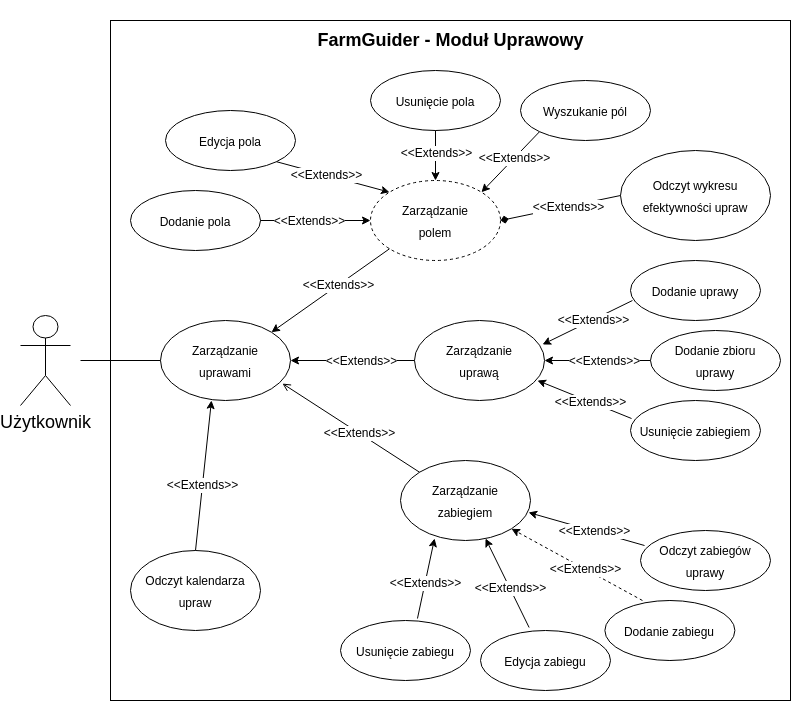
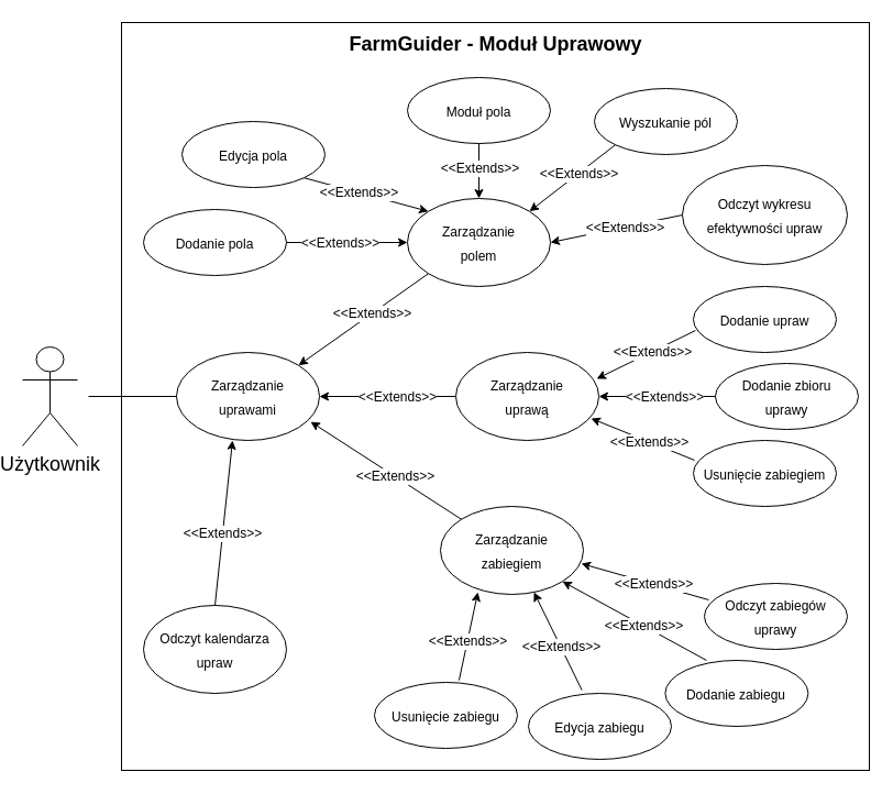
- <mxCell id="21" value="&lt;div&gt;&lt;font style=&quot;font-size: 12px;&quot;&gt;Usunięcie pola&lt;/font&gt;&lt;/div&gt;" style="ellipse;whiteSpace=wrap;html=1;fontSize=18;" vertex="1" parent="1"><mxGeometry x="370" y="70" width="130" height="60" as="geometry" /></mxCell>
+ <mxCell id="21" value="&lt;div&gt;&lt;font style=&quot;font-size: 12px;&quot;&gt;Moduł pola&lt;/font&gt;&lt;/div&gt;" style="ellipse;whiteSpace=wrap;html=1;fontSize=18;" vertex="1" parent="1"><mxGeometry x="370" y="70" width="130" height="60" as="geometry" /></mxCell>
- <mxCell id="22" value="&lt;div&gt;&lt;font style=&quot;font-size: 12px;&quot;&gt;Wyszukanie pól&lt;/font&gt;&lt;/div&gt;" style="ellipse;whiteSpace=wrap;html=1;fontSize=18;" vertex="1" parent="1"><mxGeometry x="520" y="80" width="130" height="60" as="geometry" /></mxCell>
+ <mxCell id="22" value="&lt;div&gt;&lt;font style=&quot;font-size: 12px;&quot;&gt;Wyszukanie pól&lt;/font&gt;&lt;/div&gt;" style="ellipse;whiteSpace=wrap;html=1;fontSize=18;" vertex="1" parent="1"><mxGeometry x="540" y="80" width="130" height="60" as="geometry" /></mxCell>
- <mxCell id="39" value="" style="endArrow=diamond;html=1;rounded=0;entryX=1;entryY=0.5;entryDx=0;entryDy=0;exitX=0;exitY=0.5;exitDx=0;exitDy=0;" edge="1" parent="1" source="23" target="7"><mxGeometry width="50" height="50" relative="1" as="geometry"><mxPoint x="569" y="141" as="sourcePoint" /><mxPoint x="491" y="202" as="targetPoint" /></mxGeometry></mxCell>
+ <mxCell id="39" value="" style="endArrow=classic;html=1;rounded=0;entryX=1;entryY=0.5;entryDx=0;entryDy=0;exitX=0;exitY=0.5;exitDx=0;exitDy=0;" edge="1" parent="1" source="23" target="7"><mxGeometry width="50" height="50" relative="1" as="geometry"><mxPoint x="569" y="141" as="sourcePoint" /><mxPoint x="491" y="202" as="targetPoint" /></mxGeometry></mxCell>
- <mxCell id="7" value="&lt;font style=&quot;font-size: 12px;&quot;&gt;Zarządzanie &lt;br&gt;polem&lt;br&gt;&lt;/font&gt;" style="ellipse;whiteSpace=wrap;html=1;fontSize=18;dashed=1;" vertex="1" parent="1"><mxGeometry x="370" y="180" width="130" height="80" as="geometry" /></mxCell>
+ <mxCell id="7" value="&lt;font style=&quot;font-size: 12px;&quot;&gt;Zarządzanie &lt;br&gt;polem&lt;br&gt;&lt;/font&gt;" style="ellipse;whiteSpace=wrap;html=1;fontSize=18;" vertex="1" parent="1"><mxGeometry x="370" y="180" width="130" height="80" as="geometry" /></mxCell>
- <mxCell id="24" value="&lt;div&gt;&lt;font style=&quot;font-size: 12px;&quot;&gt;Dodanie uprawy&lt;br&gt;&lt;/font&gt;&lt;/div&gt;" style="ellipse;whiteSpace=wrap;html=1;fontSize=18;" vertex="1" parent="1"><mxGeometry x="630" y="260" width="130" height="60" as="geometry" /></mxCell>
+ <mxCell id="24" value="&lt;div&gt;&lt;font style=&quot;font-size: 12px;&quot;&gt;Dodanie upraw&lt;br&gt;&lt;/font&gt;&lt;/div&gt;" style="ellipse;whiteSpace=wrap;html=1;fontSize=18;" vertex="1" parent="1"><mxGeometry x="630" y="260" width="130" height="60" as="geometry" /></mxCell>
- <mxCell id="16" value="" style="endArrow=open;html=1;rounded=0;entryX=0.938;entryY=0.788;entryDx=0;entryDy=0;exitX=0;exitY=0;exitDx=0;exitDy=0;entryPerimeter=0;" edge="1" parent="1" source="12" target="4"><mxGeometry width="50" height="50" relative="1" as="geometry"><mxPoint x="380" y="300" as="sourcePoint" /><mxPoint x="281" y="342" as="targetPoint" /></mxGeometry></mxCell>
+ <mxCell id="16" value="" style="endArrow=classic;html=1;rounded=0;entryX=0.938;entryY=0.788;entryDx=0;entryDy=0;exitX=0;exitY=0;exitDx=0;exitDy=0;entryPerimeter=0;" edge="1" parent="1" source="12" target="4"><mxGeometry width="50" height="50" relative="1" as="geometry"><mxPoint x="380" y="300" as="sourcePoint" /><mxPoint x="281" y="342" as="targetPoint" /></mxGeometry></mxCell>
- <mxCell id="49" value="" style="endArrow=classic;html=1;rounded=0;entryX=1;entryY=1;entryDx=0;entryDy=0;exitX=0.289;exitY=0;exitDx=0;exitDy=0;exitPerimeter=0;dashed=1;" edge="1" parent="1" source="28" target="12"><mxGeometry width="50" height="50" relative="1" as="geometry"><mxPoint x="654" y="555" as="sourcePoint" /><mxPoint x="538" y="522" as="targetPoint" /></mxGeometry></mxCell>
+ <mxCell id="49" value="" style="endArrow=classic;html=1;rounded=0;entryX=1;entryY=1;entryDx=0;entryDy=0;exitX=0.289;exitY=0;exitDx=0;exitDy=0;exitPerimeter=0;" edge="1" parent="1" source="28" target="12"><mxGeometry width="50" height="50" relative="1" as="geometry"><mxPoint x="654" y="555" as="sourcePoint" /><mxPoint x="538" y="522" as="targetPoint" /></mxGeometry></mxCell>
